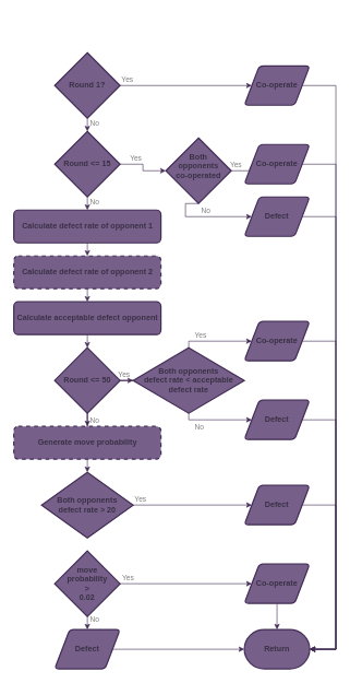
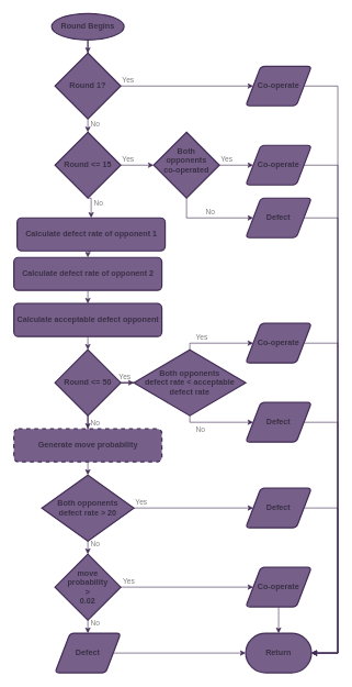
+ <mxCell id="3" value="&lt;div&gt;Round Begins&lt;br&gt;&lt;/div&gt;" style="strokeWidth=2;html=1;shape=mxgraph.flowchart.start_2;whiteSpace=wrap;fillColor=#76608a;strokeColor=#432D57;fontColor=#000000;fontStyle=1;labelBackgroundColor=none;textOpacity=50;" parent="1" vertex="1"><mxGeometry x="78" y="20" width="110" height="40" as="geometry" /></mxCell>
+ <mxCell id="2" style="edgeStyle=orthogonalEdgeStyle;rounded=0;orthogonalLoop=1;jettySize=auto;html=1;exitX=0.5;exitY=1;exitDx=0;exitDy=0;exitPerimeter=0;fillColor=#76608a;strokeColor=#432D57;fontColor=#000000;fontStyle=1;labelBackgroundColor=none;textOpacity=50;" parent="1" source="3" target="8" edge="1"><mxGeometry relative="1" as="geometry" /></mxCell>
- <mxCell id="20" value="&lt;div&gt;Both &lt;br&gt;&lt;/div&gt;&lt;div&gt;opponents &lt;br&gt;&lt;/div&gt;&lt;div&gt;co-operated&lt;/div&gt;&lt;div&gt;&lt;br&gt;&lt;/div&gt;" style="strokeWidth=2;html=1;shape=mxgraph.flowchart.decision;whiteSpace=wrap;fillColor=#76608a;strokeColor=#432D57;fontColor=#000000;fontStyle=1;labelBackgroundColor=none;textOpacity=50;" parent="1" vertex="1"><mxGeometry x="253" y="210" width="100" height="100" as="geometry" /></mxCell>
+ <mxCell id="20" value="&lt;div&gt;Both &lt;br&gt;&lt;/div&gt;&lt;div&gt;opponents &lt;br&gt;&lt;/div&gt;&lt;div&gt;co-operated&lt;/div&gt;&lt;div&gt;&lt;br&gt;&lt;/div&gt;" style="strokeWidth=2;html=1;shape=mxgraph.flowchart.decision;whiteSpace=wrap;fillColor=#76608a;strokeColor=#432D57;fontColor=#000000;fontStyle=1;labelBackgroundColor=none;textOpacity=50;" parent="1" vertex="1"><mxGeometry x="233" y="200" width="100" height="100" as="geometry" /></mxCell>
- <mxCell id="33" value="&lt;div&gt;Calculate defect rate of opponent 1&lt;br&gt;&lt;/div&gt;" style="rounded=1;whiteSpace=wrap;html=1;absoluteArcSize=1;arcSize=14;strokeWidth=2;fillColor=#76608a;strokeColor=#432D57;fontColor=#000000;fontStyle=1;labelBackgroundColor=none;textOpacity=50;" parent="1" vertex="1"><mxGeometry x="20.5" y="320" width="225" height="50" as="geometry" /></mxCell>
+ <mxCell id="33" value="&lt;div&gt;Calculate defect rate of opponent 1&lt;br&gt;&lt;/div&gt;" style="rounded=1;whiteSpace=wrap;html=1;absoluteArcSize=1;arcSize=14;strokeWidth=2;fillColor=#76608a;strokeColor=#432D57;fontColor=#000000;fontStyle=1;labelBackgroundColor=none;textOpacity=50;" parent="1" vertex="1"><mxGeometry x="25.5" y="330" width="225" height="50" as="geometry" /></mxCell>
- <mxCell id="31" value="&lt;div&gt;Calculate defect rate of opponent 2&lt;/div&gt;" style="rounded=1;whiteSpace=wrap;html=1;absoluteArcSize=1;arcSize=14;strokeWidth=2;fillColor=#76608a;strokeColor=#432D57;fontColor=#000000;fontStyle=1;labelBackgroundColor=none;textOpacity=50;dashed=1;" parent="1" vertex="1"><mxGeometry x="20.5" y="390" width="225" height="50" as="geometry" /></mxCell>
+ <mxCell id="31" value="&lt;div&gt;Calculate defect rate of opponent 2&lt;/div&gt;" style="rounded=1;whiteSpace=wrap;html=1;absoluteArcSize=1;arcSize=14;strokeWidth=2;fillColor=#76608a;strokeColor=#432D57;fontColor=#000000;fontStyle=1;labelBackgroundColor=none;textOpacity=50;" parent="1" vertex="1"><mxGeometry x="20.5" y="390" width="225" height="50" as="geometry" /></mxCell>
+ <mxCell id="49" style="edgeStyle=orthogonalEdgeStyle;rounded=0;orthogonalLoop=1;jettySize=auto;html=1;exitX=0.498;exitY=0.974;exitDx=0;exitDy=0;exitPerimeter=0;entryX=0.5;entryY=0;entryDx=0;entryDy=0;shadow=0;entryPerimeter=0;fillColor=#76608a;strokeColor=#432D57;fontColor=#000000;fontStyle=1;labelBackgroundColor=none;textOpacity=50;" parent="1" source="53" target="58" edge="1"><mxGeometry relative="1" as="geometry"><Array as="points"><mxPoint x="133" y="840" /><mxPoint x="133" y="840" /></Array><mxPoint x="133" y="820" as="sourcePoint" /><mxPoint x="234.5" y="860" as="targetPoint" /></mxGeometry></mxCell>
+ <mxCell id="50" value="No" style="edgeLabel;html=1;align=center;verticalAlign=middle;resizable=0;points=[];labelBackgroundColor=none;fontColor=#000000;textOpacity=50;" vertex="1" connectable="0" parent="49"><mxGeometry x="-0.355" relative="1" as="geometry"><mxPoint x="10" as="offset" /></mxGeometry></mxCell>
